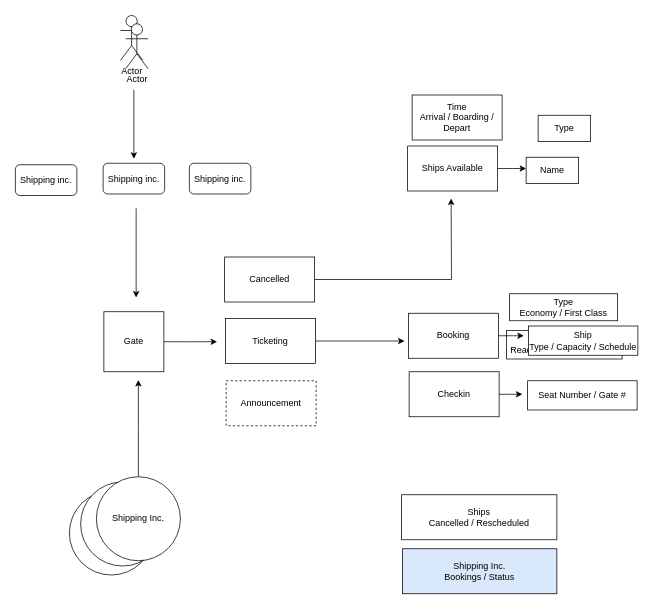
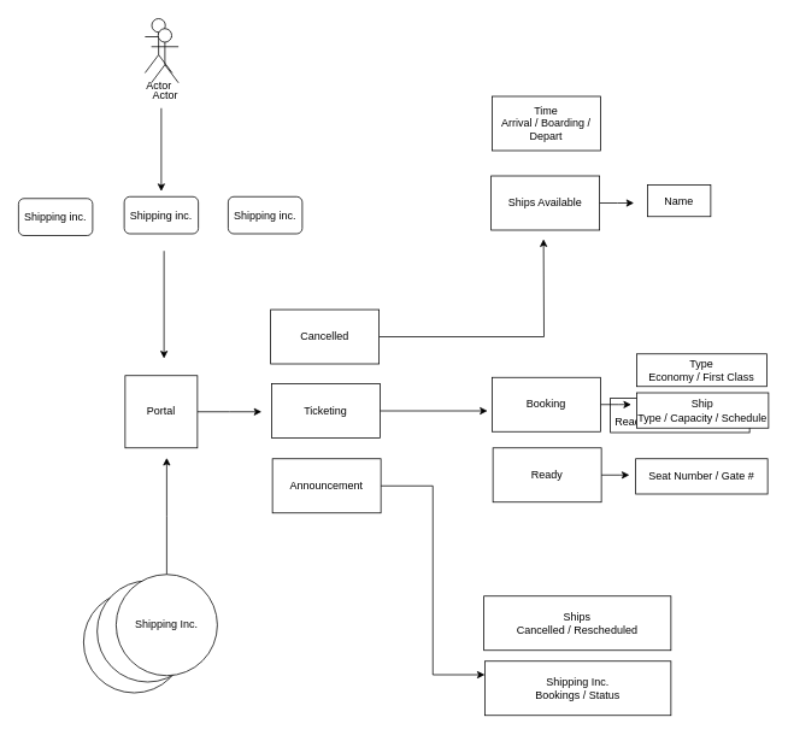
- <mxCell id="13" value="Time&lt;br&gt;Arrival / Boarding / Depart" style="rounded=0;whiteSpace=wrap;html=1;" parent="1" vertex="1"><mxGeometry x="549" y="126" width="120" height="60" as="geometry" /></mxCell>
+ <mxCell id="13" value="Time&lt;br&gt;Arrival / Boarding / Depart" style="rounded=0;whiteSpace=wrap;html=1;" parent="1" vertex="1"><mxGeometry x="544" y="106" width="120" height="60" as="geometry" /></mxCell>
- <mxCell id="16" value="Type" style="rounded=0;whiteSpace=wrap;html=1;" parent="1" vertex="1"><mxGeometry x="717" y="153" width="70" height="35" as="geometry" /></mxCell>
- <mxCell id="15" value="Name" style="rounded=0;whiteSpace=wrap;html=1;" parent="1" vertex="1"><mxGeometry x="701" y="209" width="70" height="35" as="geometry" /></mxCell>
+ <mxCell id="15" value="Name" style="rounded=0;whiteSpace=wrap;html=1;" parent="1" vertex="1"><mxGeometry x="716" y="204" width="70" height="35" as="geometry" /></mxCell>
- <mxCell id="24" value="Type&lt;br&gt;Economy / First Class" style="rounded=0;whiteSpace=wrap;html=1;" parent="1" vertex="1"><mxGeometry x="679" y="391" width="144" height="36" as="geometry" /></mxCell>
+ <mxCell id="24" value="Type&lt;br&gt;Economy / First Class" style="rounded=0;whiteSpace=wrap;html=1;" parent="1" vertex="1"><mxGeometry x="704" y="391" width="144" height="36" as="geometry" /></mxCell>
- <mxCell id="4" value="Gate" style="whiteSpace=wrap;html=1;aspect=fixed;" parent="1" vertex="1"><mxGeometry x="138" y="415" width="80" height="80" as="geometry" /></mxCell>
+ <mxCell id="4" value="Portal" style="whiteSpace=wrap;html=1;aspect=fixed;" parent="1" vertex="1"><mxGeometry x="138" y="415" width="80" height="80" as="geometry" /></mxCell>
- <mxCell id="26" value="Checkin" style="rounded=0;whiteSpace=wrap;html=1;" parent="1" vertex="1"><mxGeometry x="545" y="495" width="120" height="60" as="geometry" /></mxCell>
+ <mxCell id="26" value="Ready" style="rounded=0;whiteSpace=wrap;html=1;" parent="1" vertex="1"><mxGeometry x="545" y="495" width="120" height="60" as="geometry" /></mxCell>
- <mxCell id="10" value="Announcement" style="rounded=0;whiteSpace=wrap;html=1;dashed=1;" parent="1" vertex="1"><mxGeometry x="301" y="507" width="120" height="60" as="geometry" /></mxCell>
+ <mxCell id="10" value="Announcement" style="rounded=0;whiteSpace=wrap;html=1;" parent="1" vertex="1"><mxGeometry x="301" y="507" width="120" height="60" as="geometry" /></mxCell>
+ <mxCell id="9" style="edgeStyle=orthogonalEdgeStyle;rounded=0;orthogonalLoop=1;jettySize=auto;html=1;entryX=0;entryY=0.25;entryDx=0;entryDy=0;" parent="1" source="10" edge="1" target="28"><mxGeometry relative="1" as="geometry"><mxPoint x="484" y="745" as="targetPoint" /></mxGeometry></mxCell>
- <mxCell id="28" value="Shipping Inc.&lt;br&gt;Bookings / Status" style="rounded=0;whiteSpace=wrap;html=1;fillColor=#dae8fc;" parent="1" vertex="1"><mxGeometry x="536" y="731" width="206" height="60" as="geometry" /></mxCell>
+ <mxCell id="28" value="Shipping Inc.&lt;br&gt;Bookings / Status" style="rounded=0;whiteSpace=wrap;html=1;" parent="1" vertex="1"><mxGeometry x="536" y="731" width="206" height="60" as="geometry" /></mxCell>
